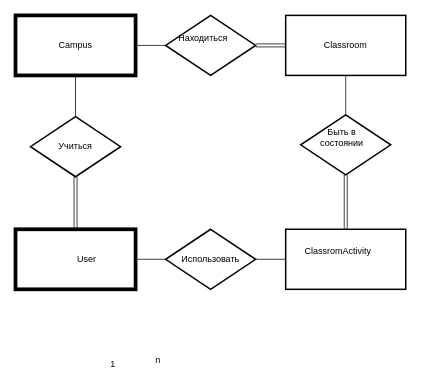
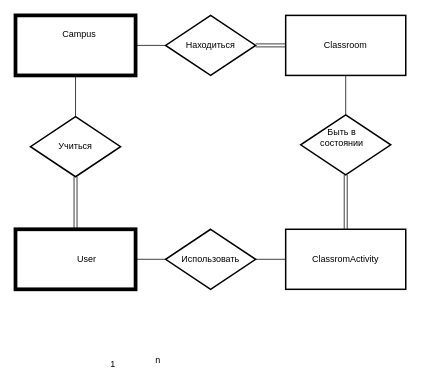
- <mxCell id="22" value="Находиться&lt;br&gt;" style="text;html=1;strokeColor=none;fillColor=none;align=center;verticalAlign=middle;whiteSpace=wrap;rounded=0;" vertex="1" parent="1"><mxGeometry x="250" y="40" width="40" height="20" as="geometry" /></mxCell>
+ <mxCell id="22" value="Находиться&lt;br&gt;" style="text;html=1;strokeColor=none;fillColor=none;align=center;verticalAlign=middle;whiteSpace=wrap;rounded=0;" vertex="1" parent="1"><mxGeometry y="50" width="40" height="20" as="geometry" x="260" /></mxCell>
- <mxCell id="3" value="Campus" style="text;html=1;strokeColor=none;fillColor=none;align=center;verticalAlign=middle;whiteSpace=wrap;rounded=0;" parent="1" vertex="1"><mxGeometry x="40" y="40" width="120" height="40" as="geometry" /></mxCell>
+ <mxCell id="3" value="Campus" style="text;html=1;strokeColor=none;fillColor=none;align=center;verticalAlign=middle;whiteSpace=wrap;rounded=0;" parent="1" vertex="1"><mxGeometry x="45" y="25" width="120" height="40" as="geometry" /></mxCell>
- <mxCell id="9" value="ClassromActivity&lt;br&gt;" style="text;html=1;strokeColor=none;fillColor=none;align=center;verticalAlign=middle;whiteSpace=wrap;rounded=0;" parent="1" vertex="1"><mxGeometry x="390" y="315" width="120" height="40" as="geometry" /></mxCell>
+ <mxCell id="9" value="ClassromActivity&lt;br&gt;" style="text;html=1;strokeColor=none;fillColor=none;align=center;verticalAlign=middle;whiteSpace=wrap;rounded=0;" parent="1" vertex="1"><mxGeometry x="400" y="325" width="120" height="40" as="geometry" /></mxCell>
